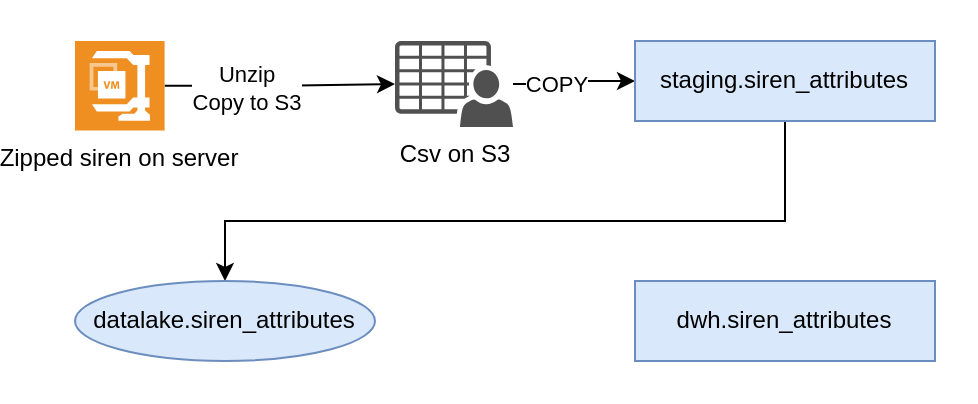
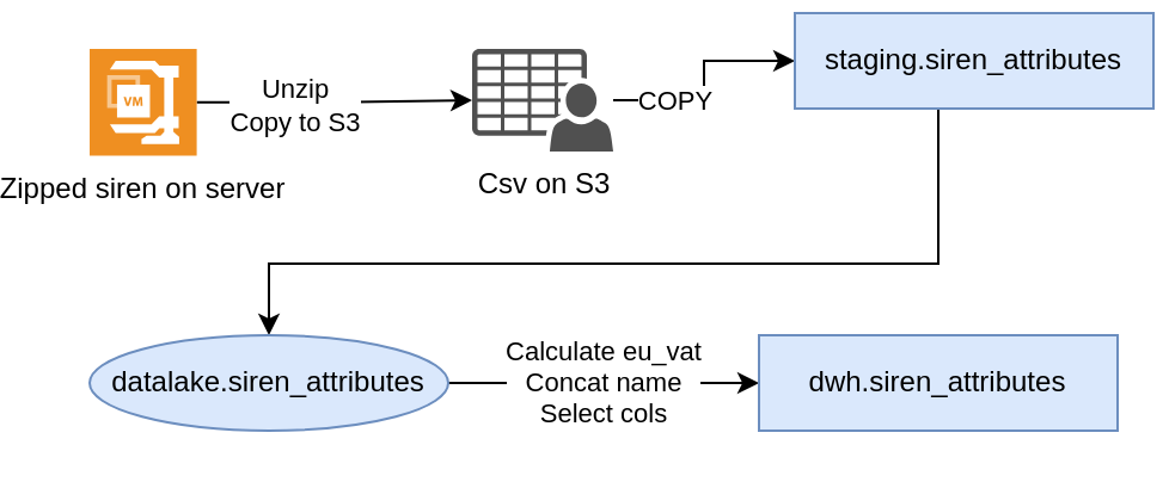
- <mxCell id="9" value="staging.siren_attributes" style="rounded=0;whiteSpace=wrap;html=1;fillColor=#dae8fc;strokeColor=#6c8ebf;" vertex="1" parent="1"><mxGeometry x="300" y="20" width="150" height="40" as="geometry" /></mxCell>
+ <mxCell id="9" value="staging.siren_attributes" style="rounded=0;whiteSpace=wrap;html=1;fillColor=#dae8fc;strokeColor=#6c8ebf;" vertex="1" parent="1"><mxGeometry x="315" y="5" width="150" height="40" as="geometry" /></mxCell>
+ <mxCell id="10" value="Calculate eu_vat&lt;br&gt;Concat name&lt;br&gt;Select cols" style="edgeStyle=orthogonalEdgeStyle;rounded=0;orthogonalLoop=1;jettySize=auto;html=1;" edge="1" parent="1" source="11" target="12"><mxGeometry relative="1" as="geometry" /></mxCell>
